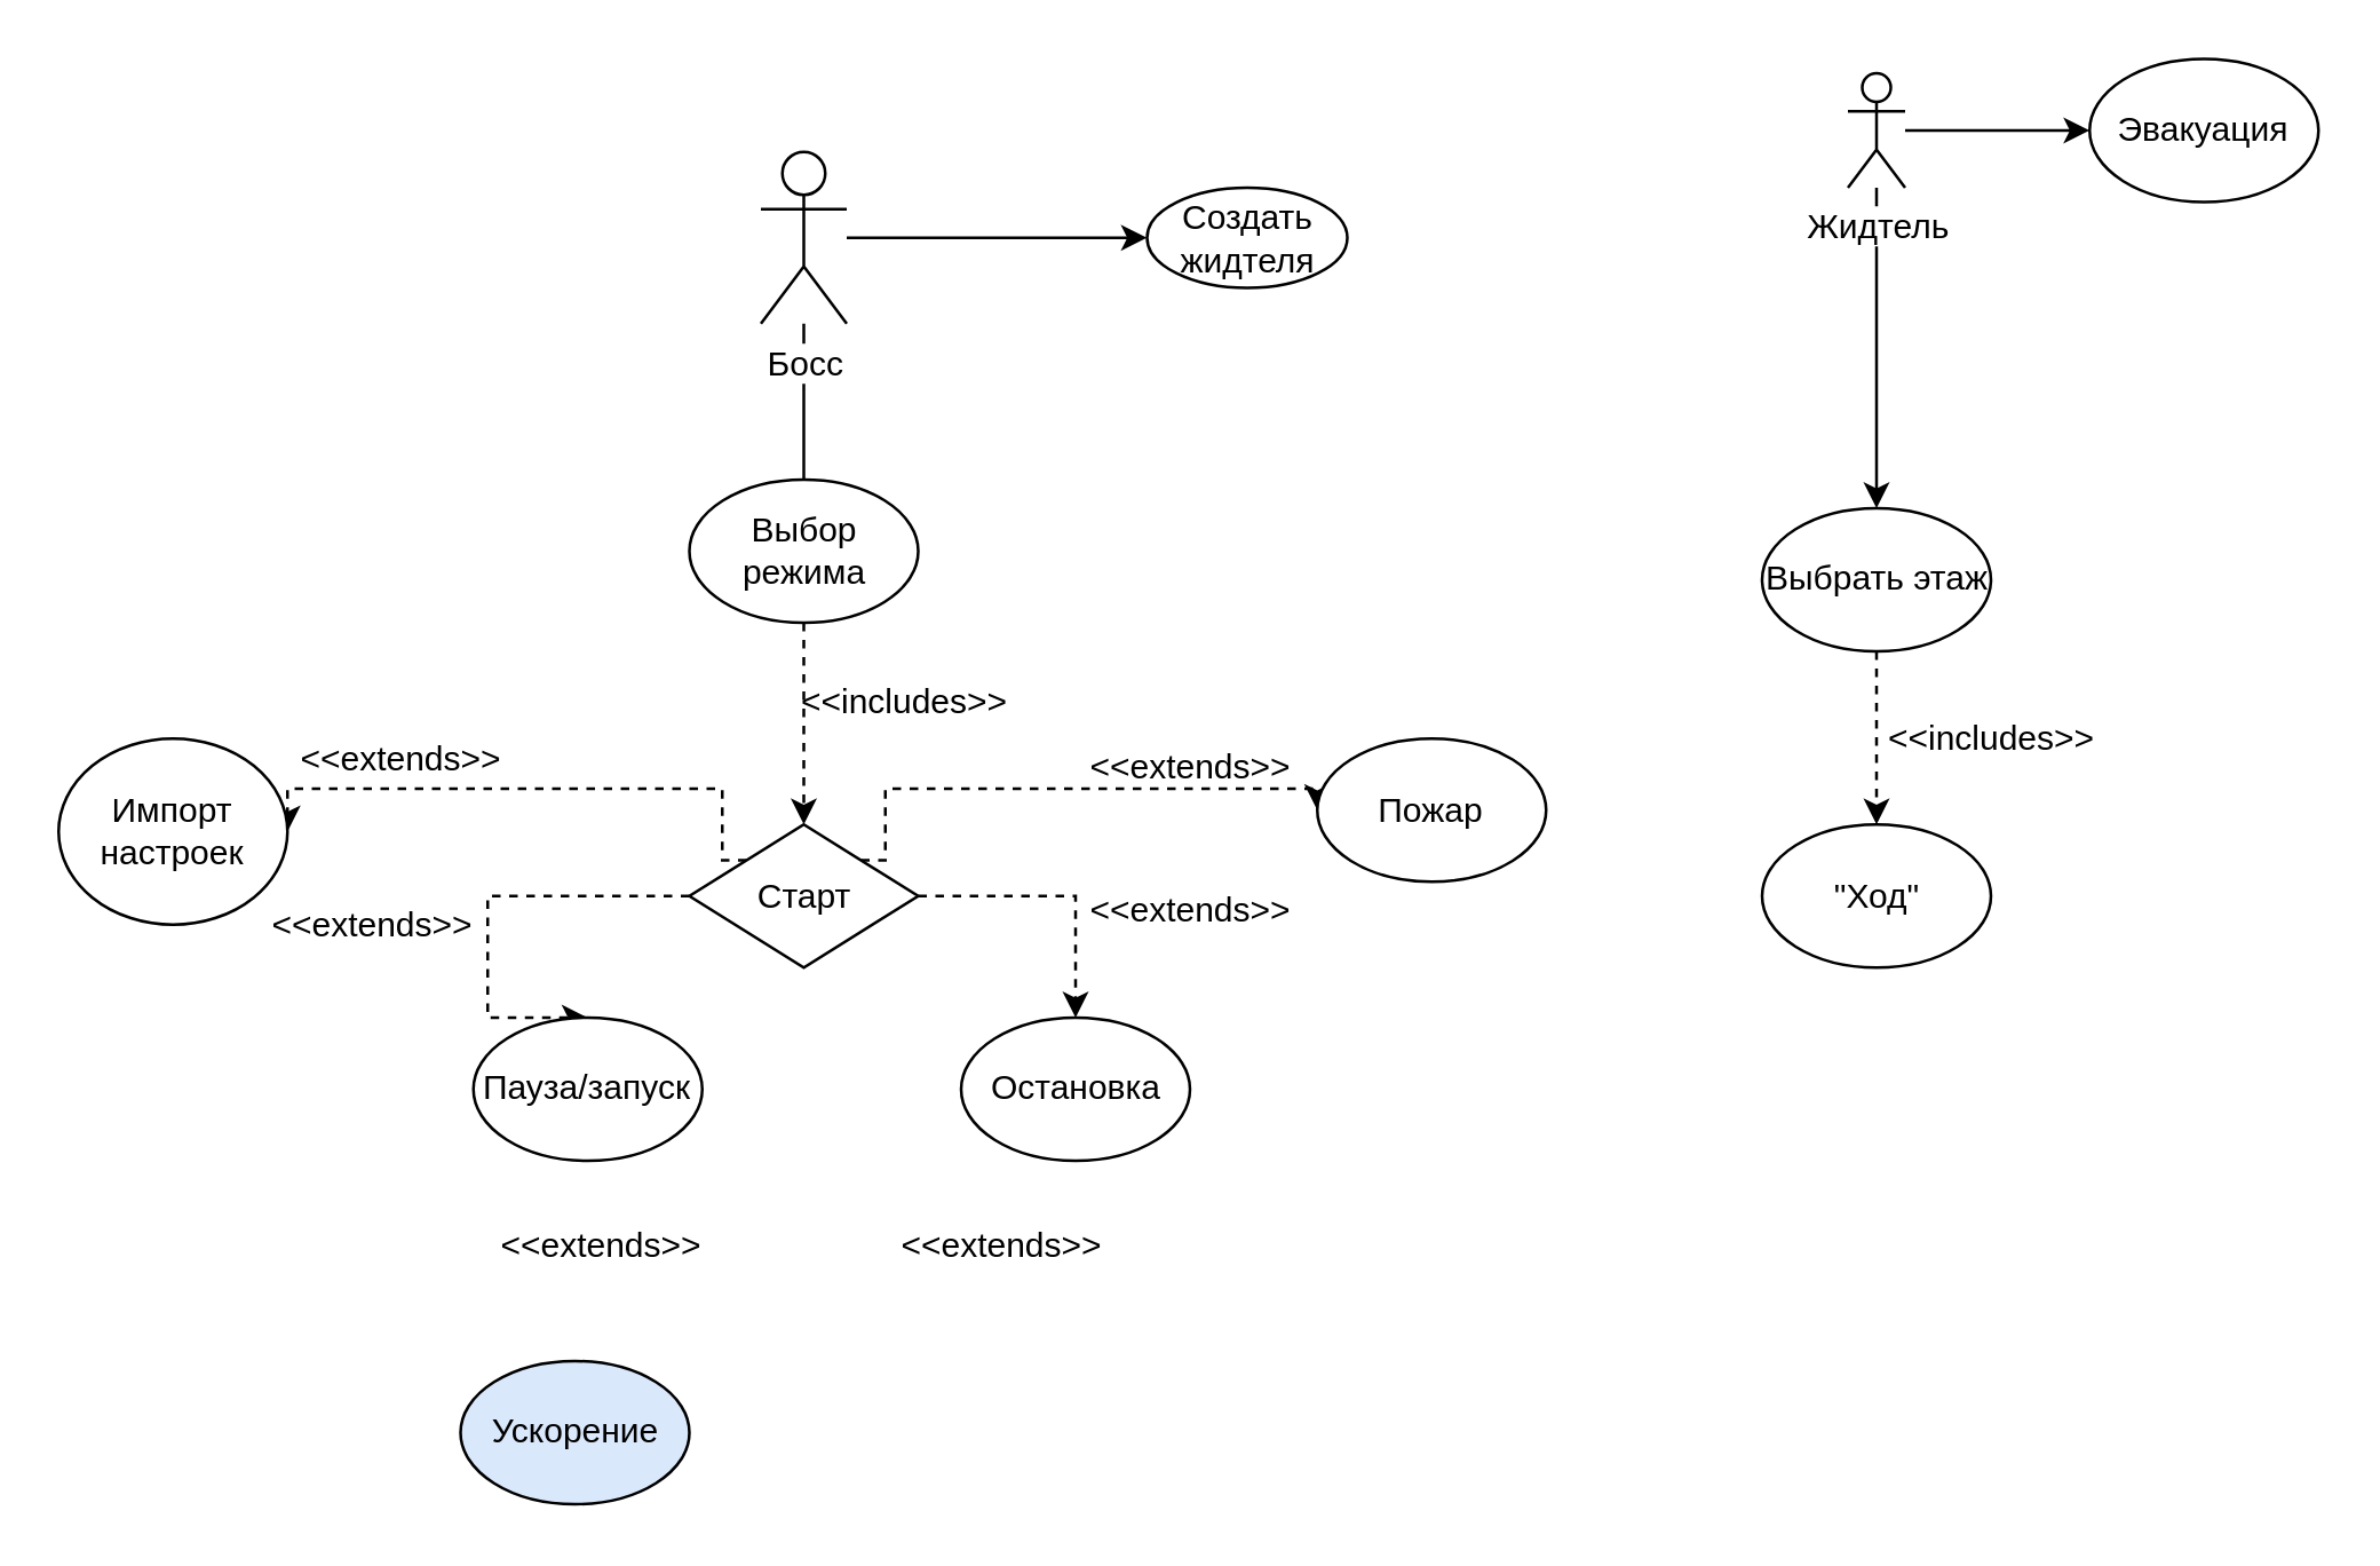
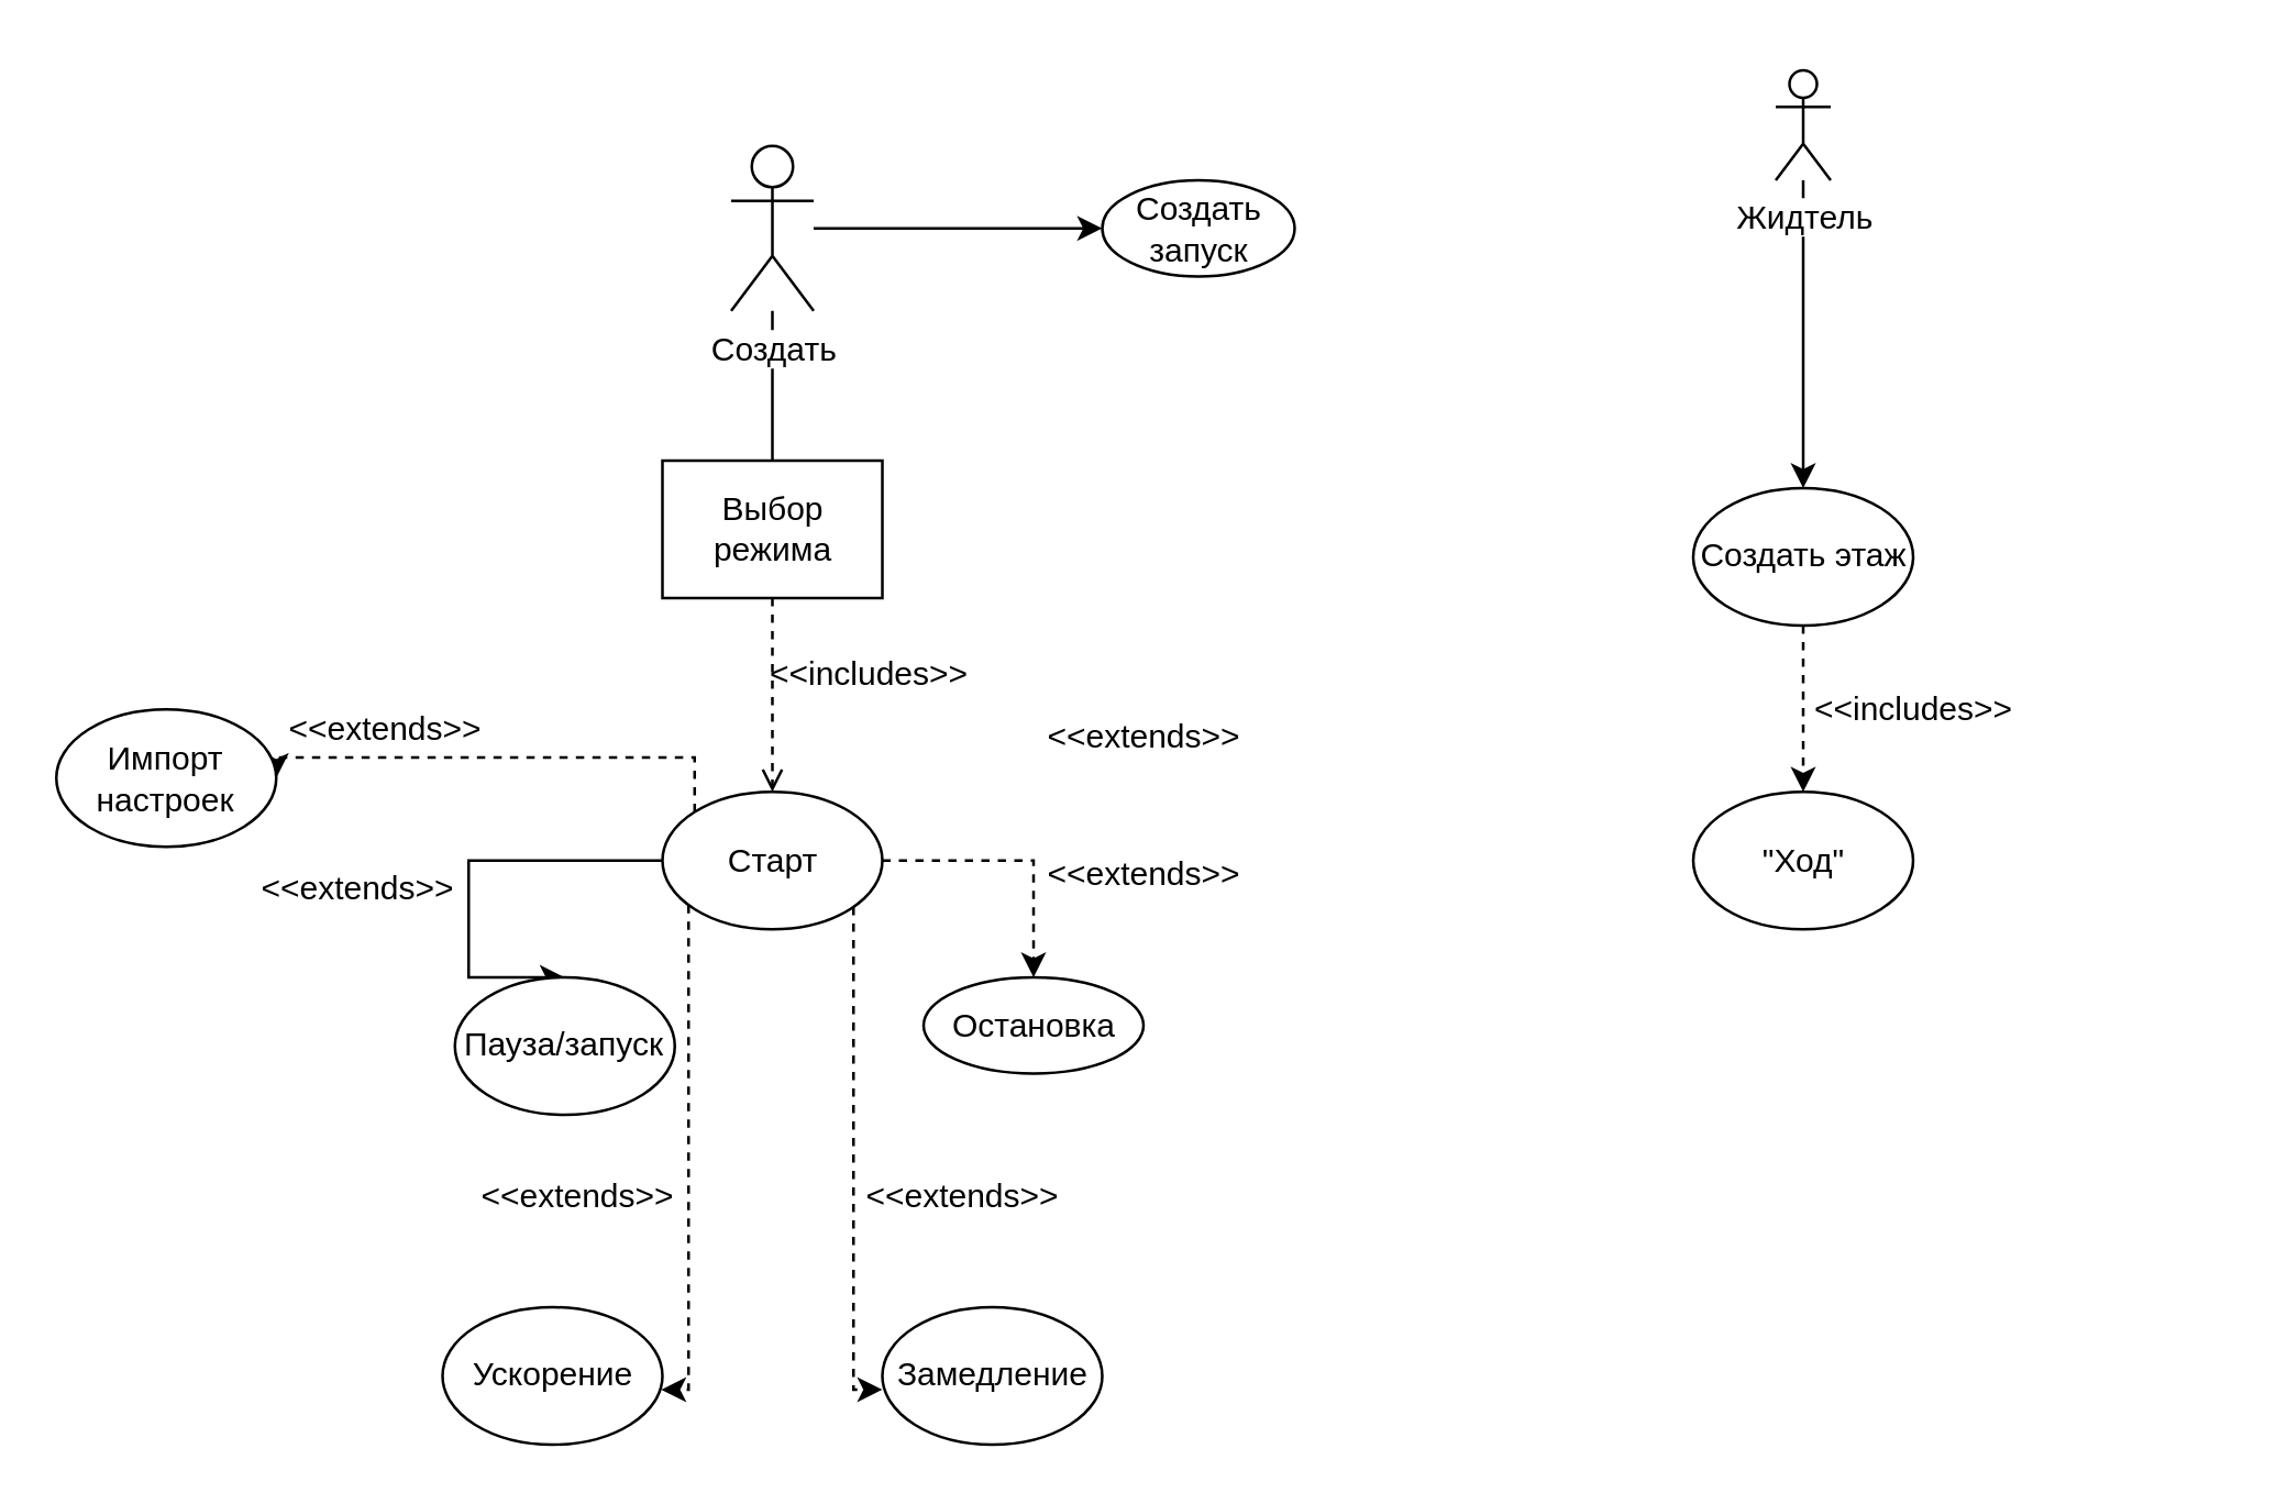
- <mxCell id="3" style="edgeStyle=orthogonalEdgeStyle;rounded=0;orthogonalLoop=1;jettySize=auto;html=1;entryX=0;entryY=0.5;entryDx=0;entryDy=0;" edge="1" parent="1" source="4" target="34"><mxGeometry relative="1" as="geometry" /></mxCell>
- <mxCell id="34" value="Эвакуация" style="ellipse;whiteSpace=wrap;html=1;" vertex="1" parent="1"><mxGeometry x="730" y="20" width="80" height="50" as="geometry" /></mxCell>
- <mxCell id="8" value="Создать жидтеля" style="ellipse;whiteSpace=wrap;html=1;" vertex="1" parent="1"><mxGeometry x="400.5" y="65" width="70" height="35" as="geometry" /></mxCell>
+ <mxCell id="8" value="Создать запуск" style="ellipse;whiteSpace=wrap;html=1;" vertex="1" parent="1"><mxGeometry x="400.5" y="65" width="70" height="35" as="geometry" /></mxCell>
- <mxCell id="7" value="Босс&lt;br&gt;" style="shape=umlActor;verticalLabelPosition=bottom;labelBackgroundColor=#ffffff;verticalAlign=top;html=1;outlineConnect=0;" vertex="1" parent="1"><mxGeometry x="265.5" y="52.5" width="30" height="60" as="geometry" /></mxCell>
+ <mxCell id="7" value="Создать&lt;br&gt;" style="shape=umlActor;verticalLabelPosition=bottom;labelBackgroundColor=#ffffff;verticalAlign=top;html=1;outlineConnect=0;" vertex="1" parent="1"><mxGeometry x="265.5" y="52.5" width="30" height="60" as="geometry" /></mxCell>
- <mxCell id="24" value="Выбор режима" style="ellipse;whiteSpace=wrap;html=1;" vertex="1" parent="1"><mxGeometry x="240.5" y="167" width="80" height="50" as="geometry" /></mxCell>
+ <mxCell id="24" value="Выбор режима" style="whiteSpace=wrap;html=1;rounded=0;" vertex="1" parent="1"><mxGeometry x="240.5" y="167" width="80" height="50" as="geometry" /></mxCell>
- <mxCell id="10" value="Выбрать этаж" style="ellipse;whiteSpace=wrap;html=1;" vertex="1" parent="1"><mxGeometry x="615.5" y="177" width="80" height="50" as="geometry" /></mxCell>
+ <mxCell id="10" value="Создать этаж" style="ellipse;whiteSpace=wrap;html=1;" vertex="1" parent="1"><mxGeometry x="615.5" y="177" width="80" height="50" as="geometry" /></mxCell>
- <mxCell id="16" style="edgeStyle=orthogonalEdgeStyle;rounded=0;orthogonalLoop=1;jettySize=auto;html=1;exitX=1;exitY=0;exitDx=0;exitDy=0;entryX=0;entryY=0.5;entryDx=0;entryDy=0;dashed=1;" edge="1" parent="1" source="18" target="32"><mxGeometry relative="1" as="geometry"><Array as="points"><mxPoint x="309" y="275" /><mxPoint x="460" y="275" /></Array></mxGeometry></mxCell>
- <mxCell id="23" style="edgeStyle=orthogonalEdgeStyle;rounded=0;orthogonalLoop=1;jettySize=auto;html=1;exitX=0.5;exitY=1;exitDx=0;exitDy=0;entryX=0.5;entryY=0;entryDx=0;entryDy=0;dashed=1;" edge="1" parent="1" source="24" target="18"><mxGeometry relative="1" as="geometry" /></mxCell>
+ <mxCell id="23" style="edgeStyle=orthogonalEdgeStyle;rounded=0;orthogonalLoop=1;jettySize=auto;html=1;exitX=0.5;exitY=1;exitDx=0;exitDy=0;entryX=0.5;entryY=0;entryDx=0;entryDy=0;dashed=1;endArrow=open;" edge="1" parent="1" source="24" target="18"><mxGeometry relative="1" as="geometry" /></mxCell>
- <mxCell id="32" value="Пожар" style="ellipse;whiteSpace=wrap;html=1;" vertex="1" parent="1"><mxGeometry x="460" y="257.5" width="80" height="50" as="geometry" /></mxCell>
- <mxCell id="25" value="Импорт настроек" style="ellipse;whiteSpace=wrap;html=1;" vertex="1" parent="1"><mxGeometry x="20" y="257.5" width="80" height="65" as="geometry" /></mxCell>
+ <mxCell id="25" value="Импорт настроек" style="ellipse;whiteSpace=wrap;html=1;" vertex="1" parent="1"><mxGeometry x="20" y="257.5" width="80" height="50" as="geometry" /></mxCell>
- <mxCell id="14" style="edgeStyle=orthogonalEdgeStyle;rounded=0;orthogonalLoop=1;jettySize=auto;html=1;entryX=0.5;entryY=0;entryDx=0;entryDy=0;dashed=1;" edge="1" parent="1" source="18" target="19"><mxGeometry relative="1" as="geometry"><Array as="points"><mxPoint x="170" y="312" /></Array></mxGeometry></mxCell>
+ <mxCell id="14" style="edgeStyle=orthogonalEdgeStyle;rounded=0;orthogonalLoop=1;jettySize=auto;html=1;entryX=0.5;entryY=0;entryDx=0;entryDy=0;dashed=0;" edge="1" parent="1" source="18" target="19"><mxGeometry relative="1" as="geometry"><Array as="points"><mxPoint x="170" y="312" /></Array></mxGeometry></mxCell>
- <mxCell id="18" value="Старт" style="rhombus;whiteSpace=wrap;html=1;" vertex="1" parent="1"><mxGeometry x="240.5" y="287.5" width="80" height="50" as="geometry" /></mxCell>
+ <mxCell id="18" value="Старт" style="ellipse;whiteSpace=wrap;html=1;" vertex="1" parent="1"><mxGeometry x="240.5" y="287.5" width="80" height="50" as="geometry" /></mxCell>
- <mxCell id="20" value="Остановка" style="ellipse;whiteSpace=wrap;html=1;" vertex="1" parent="1"><mxGeometry x="335.5" y="355" width="80" height="50" as="geometry" /></mxCell>
+ <mxCell id="20" value="Остановка" style="ellipse;whiteSpace=wrap;html=1;" vertex="1" parent="1"><mxGeometry x="335.5" y="355" width="80" height="35" as="geometry" /></mxCell>
+ <mxCell id="17" style="edgeStyle=orthogonalEdgeStyle;rounded=0;orthogonalLoop=1;jettySize=auto;html=1;entryX=0.994;entryY=0.6;entryDx=0;entryDy=0;entryPerimeter=0;dashed=1;" edge="1" parent="1" source="18" target="22"><mxGeometry relative="1" as="geometry"><Array as="points"><mxPoint x="250" y="505" /></Array></mxGeometry></mxCell>
+ <mxCell id="12" style="edgeStyle=orthogonalEdgeStyle;rounded=0;orthogonalLoop=1;jettySize=auto;html=1;entryX=0;entryY=0.6;entryDx=0;entryDy=0;entryPerimeter=0;dashed=1;" edge="1" parent="1" source="18" target="21"><mxGeometry relative="1" as="geometry"><Array as="points"><mxPoint x="310" y="355" /><mxPoint x="310" y="355" /></Array></mxGeometry></mxCell>
- <mxCell id="22" value="Ускорение" style="ellipse;whiteSpace=wrap;html=1;fillColor=#dae8fc;" vertex="1" parent="1"><mxGeometry x="160.5" y="475" width="80" height="50" as="geometry" /></mxCell>
+ <mxCell id="22" value="Ускорение" style="ellipse;whiteSpace=wrap;html=1;" vertex="1" parent="1"><mxGeometry x="160.5" y="475" width="80" height="50" as="geometry" /></mxCell>
+ <mxCell id="21" value="Замедление" style="ellipse;whiteSpace=wrap;html=1;" vertex="1" parent="1"><mxGeometry x="320.5" y="475" width="80" height="50" as="geometry" /></mxCell>
